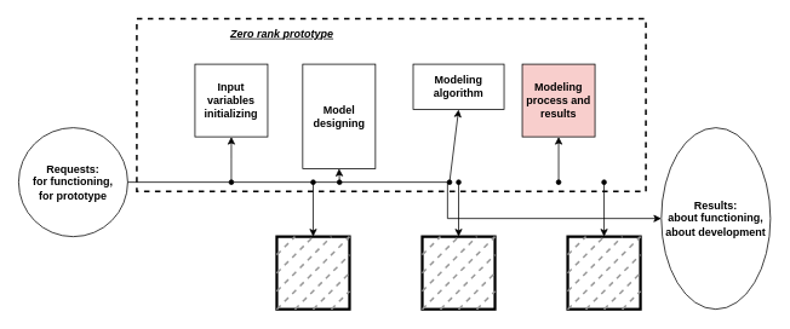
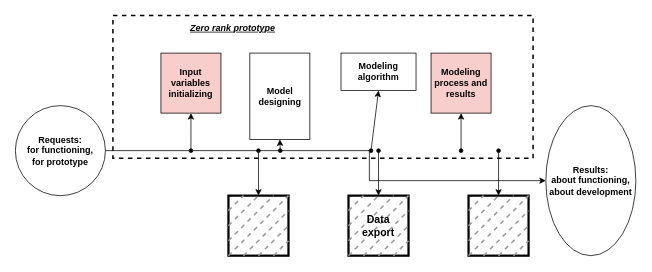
- <mxCell id="10" value="&lt;b&gt;Input variables initializing&lt;/b&gt;" style="whiteSpace=wrap;html=1;aspect=fixed;" vertex="1" parent="1"><mxGeometry x="214" y="70" width="80" height="80" as="geometry" /></mxCell>
+ <mxCell id="10" value="&lt;b&gt;Input variables initializing&lt;/b&gt;" style="whiteSpace=wrap;html=1;aspect=fixed;fillColor=#f8cecc;" vertex="1" parent="1"><mxGeometry x="214" y="70" width="80" height="80" as="geometry" /></mxCell>
+ <mxCell id="42" value="&lt;span style=&quot;font-size: 14px&quot;&gt;Data export&lt;/span&gt;" style="text;html=1;strokeColor=none;fillColor=none;align=center;verticalAlign=middle;whiteSpace=wrap;rounded=0;shadow=0;glass=0;dashed=1;comic=0;labelBackgroundColor=none;strokeWidth=1;spacing=0;fontStyle=1;labelBorderColor=none;fontColor=#000000;labelPosition=center;verticalLabelPosition=middle;horizontal=1;fontSize=14;" vertex="1" parent="1"><mxGeometry x="484" y="290" width="40" height="20" as="geometry" /></mxCell>
